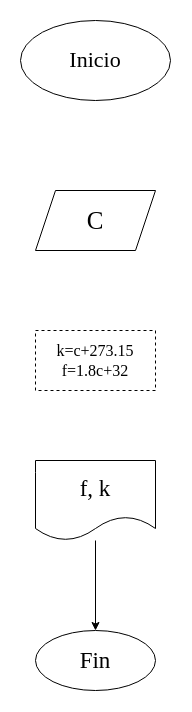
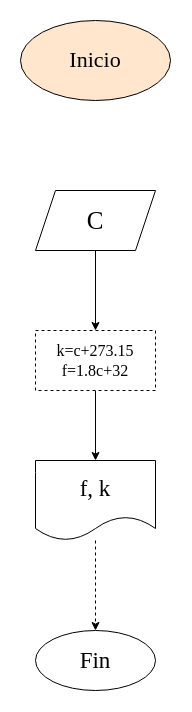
- <mxCell id="2" value="Inicio" style="ellipse;whiteSpace=wrap;html=1;fontSize=22;fontFamily=Comic Sans MS;" vertex="1" parent="1"><mxGeometry x="20" y="20" width="150" height="80" as="geometry" /></mxCell>
+ <mxCell id="2" value="Inicio" style="ellipse;whiteSpace=wrap;html=1;fontSize=22;fontFamily=Comic Sans MS;fillColor=#ffe6cc;" vertex="1" parent="1"><mxGeometry x="20" y="20" width="150" height="80" as="geometry" /></mxCell>
+ <mxCell id="3" value="" style="edgeStyle=none;html=1;" edge="1" parent="1" source="4" target="6"><mxGeometry relative="1" as="geometry" /></mxCell>
+ <mxCell id="5" value="" style="edgeStyle=none;html=1;" edge="1" parent="1" source="6" target="8"><mxGeometry relative="1" as="geometry" /></mxCell>
- <mxCell id="7" value="" style="edgeStyle=none;html=1;" edge="1" parent="1" source="8" target="9"><mxGeometry relative="1" as="geometry" /></mxCell>
+ <mxCell id="7" value="" style="edgeStyle=none;html=1;dashed=1;" edge="1" parent="1" source="8" target="9"><mxGeometry relative="1" as="geometry" /></mxCell>
